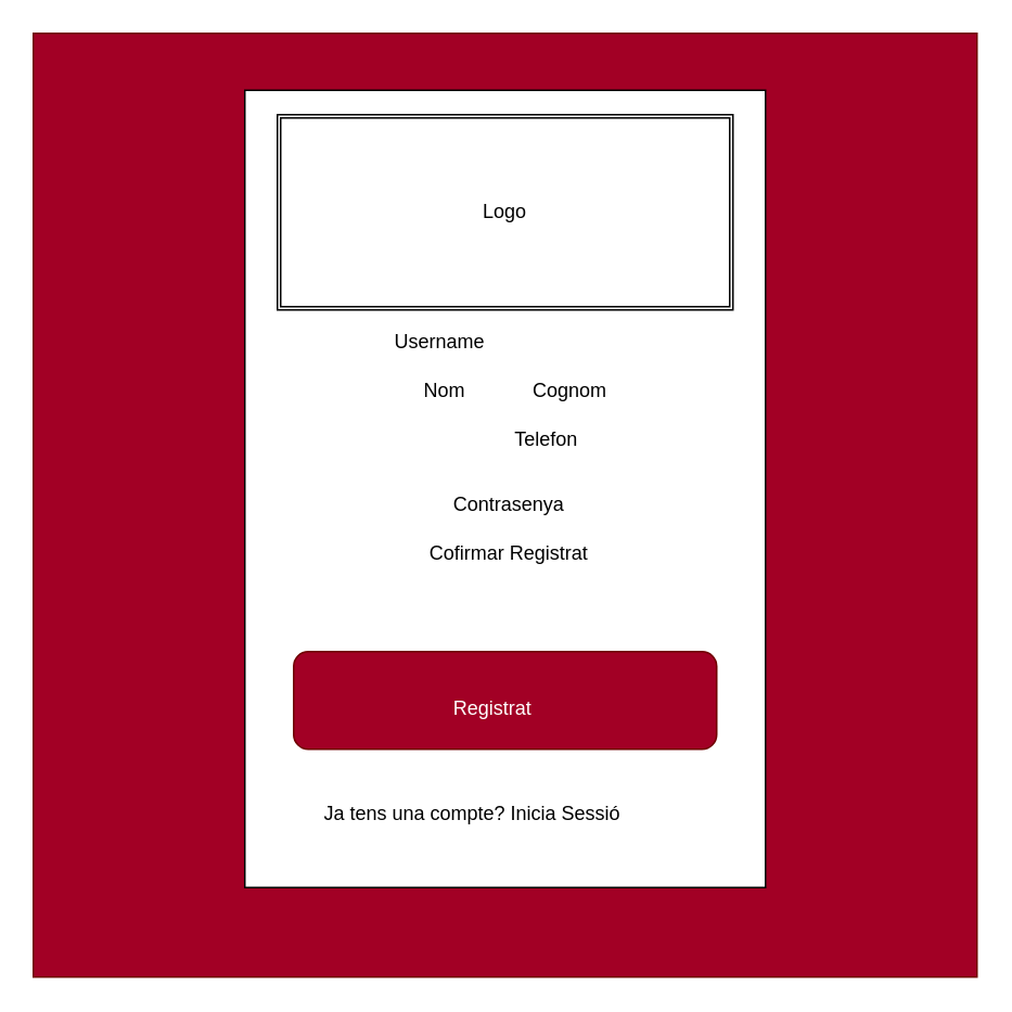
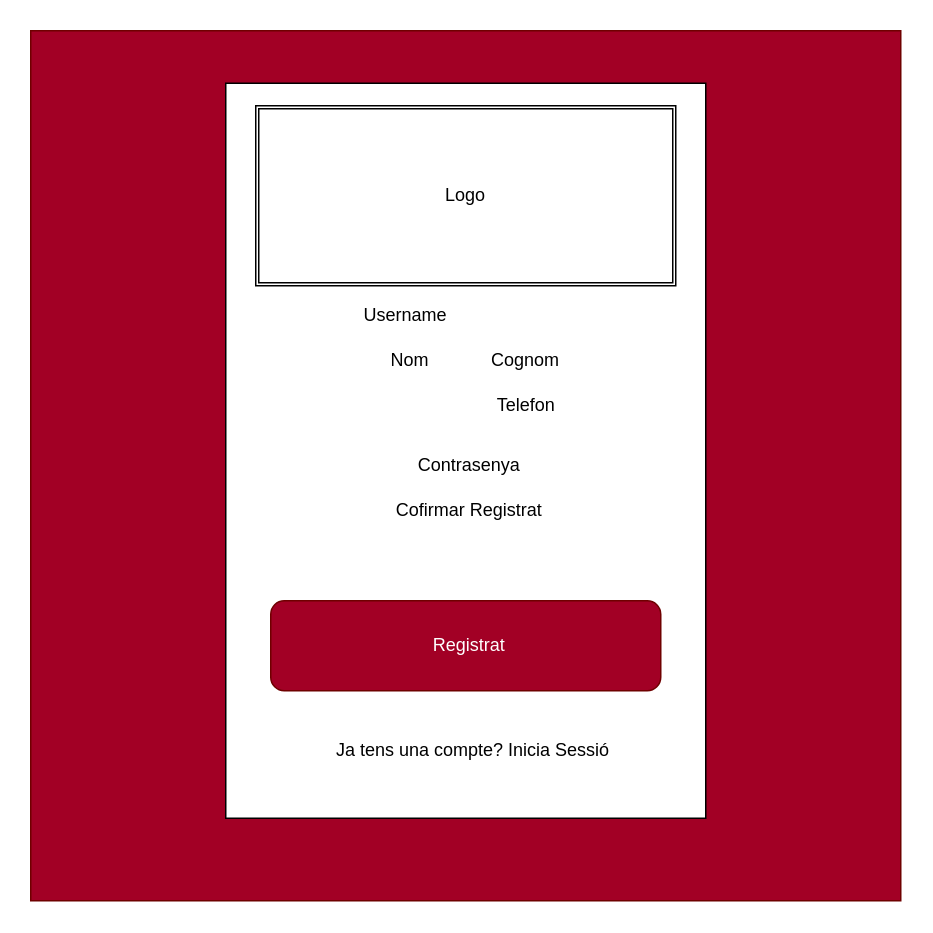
- <mxCell id="7" value="Telefon" style="text;html=1;strokeColor=none;fillColor=none;align=center;verticalAlign=middle;whiteSpace=wrap;rounded=0;" parent="1" vertex="1"><mxGeometry x="296.59" y="260" width="76.82" height="20" as="geometry" /></mxCell>
+ <mxCell id="7" value="Telefon" style="text;html=1;strokeColor=none;fillColor=none;align=center;verticalAlign=middle;whiteSpace=wrap;rounded=0;" parent="1" vertex="1"><mxGeometry x="311.59" y="260" width="76.82" height="20" as="geometry" /></mxCell>
- <mxCell id="11" value="&lt;font color=&quot;#ffffff&quot;&gt;Registrat&lt;/font&gt;" style="text;html=1;strokeColor=none;fillColor=none;align=center;verticalAlign=middle;whiteSpace=wrap;rounded=0;" parent="1" vertex="1"><mxGeometry x="220" y="425" width="165.23" height="20" as="geometry" /></mxCell>
+ <mxCell id="11" value="&lt;font color=&quot;#ffffff&quot;&gt;Registrat&lt;/font&gt;" style="text;html=1;strokeColor=none;fillColor=none;align=center;verticalAlign=middle;whiteSpace=wrap;rounded=0;" parent="1" vertex="1"><mxGeometry x="230" y="420" width="165.23" height="20" as="geometry" /></mxCell>
- <mxCell id="12" value="Ja tens una compte? Inicia Sessió" style="text;html=1;strokeColor=none;fillColor=none;align=center;verticalAlign=middle;whiteSpace=wrap;rounded=0;" parent="1" vertex="1"><mxGeometry x="155" y="490" width="270" height="20" as="geometry" /></mxCell>
+ <mxCell id="12" value="Ja tens una compte? Inicia Sessió" style="text;html=1;strokeColor=none;fillColor=none;align=center;verticalAlign=middle;whiteSpace=wrap;rounded=0;" parent="1" vertex="1"><mxGeometry x="180" y="490" width="270" height="20" as="geometry" /></mxCell>
